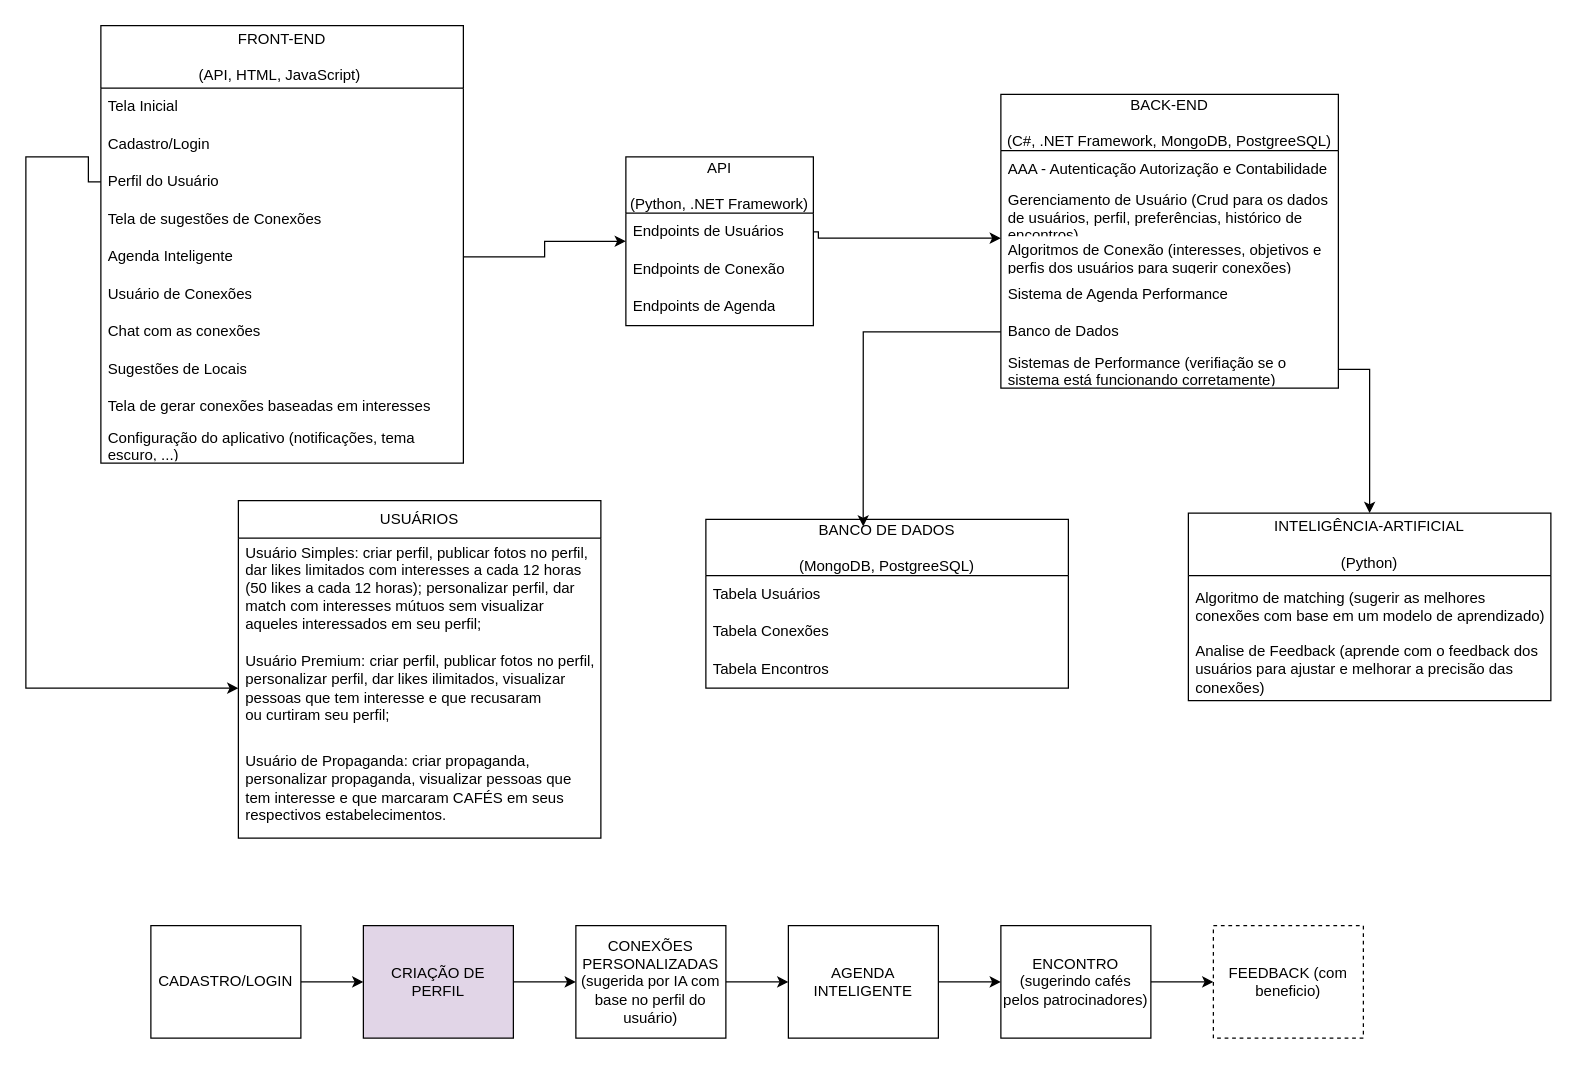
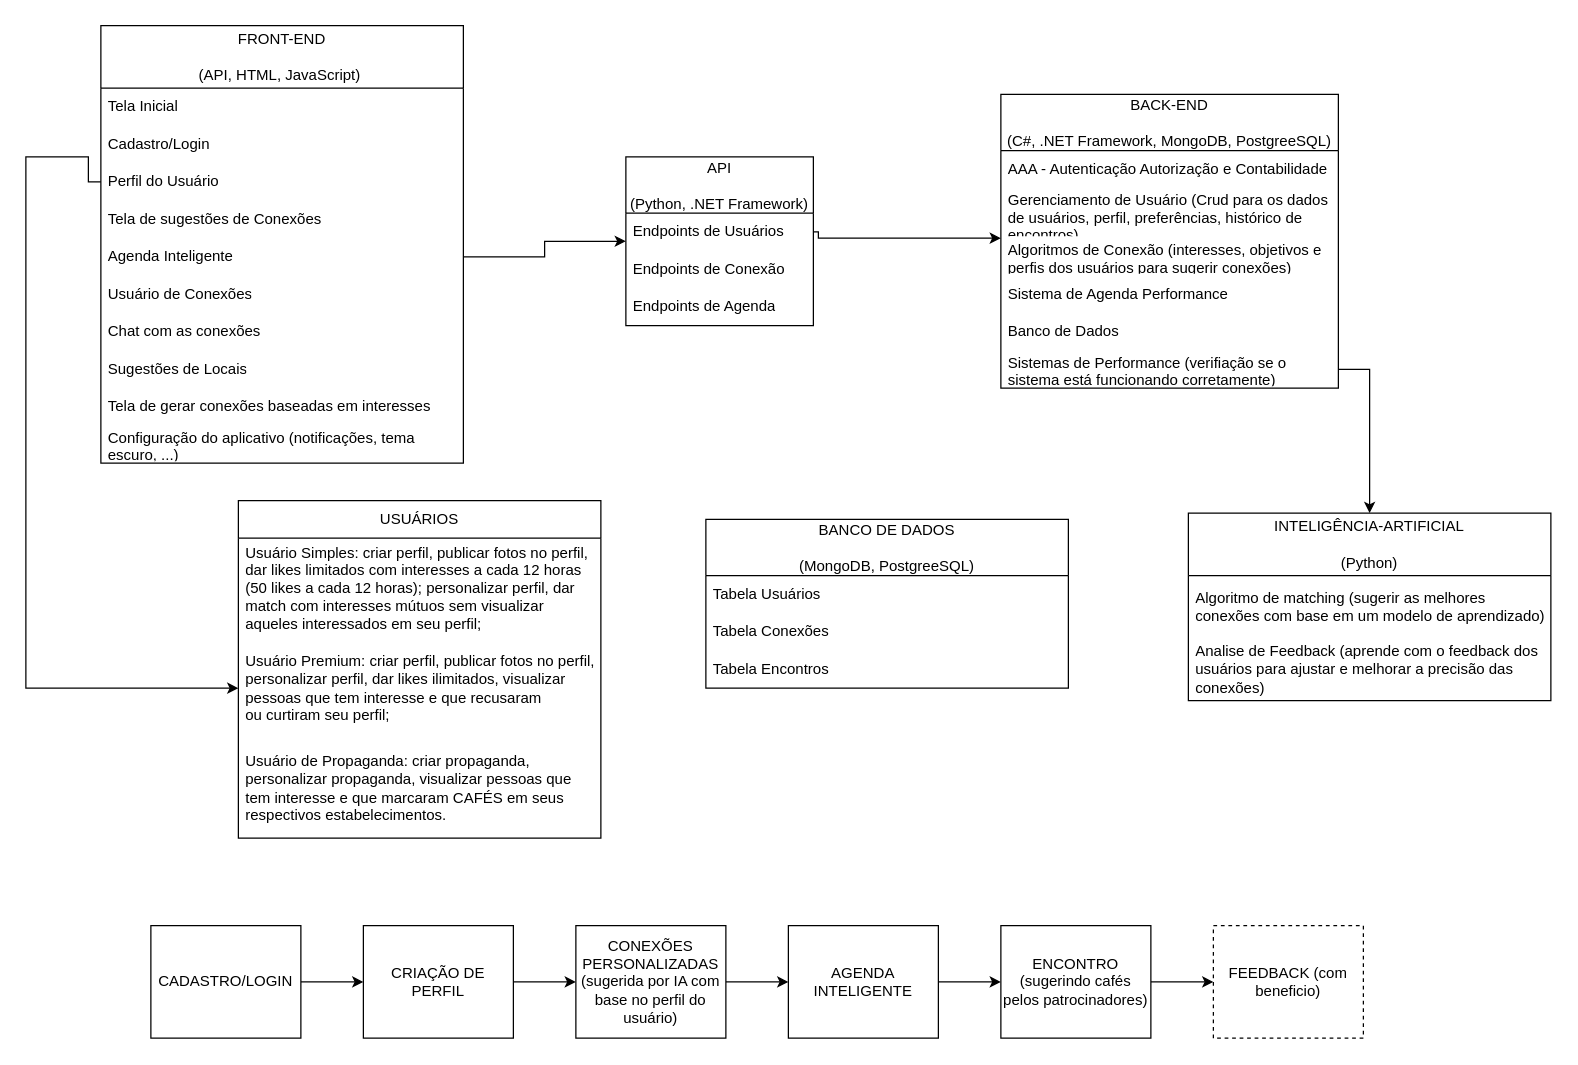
- <mxCell id="49" style="edgeStyle=orthogonalEdgeStyle;rounded=0;orthogonalLoop=1;jettySize=auto;html=1;entryX=0.434;entryY=0.042;entryDx=0;entryDy=0;entryPerimeter=0;" parent="1" source="18" target="27" edge="1"><mxGeometry relative="1" as="geometry" /></mxCell>
- <mxCell id="38" value="CRIAÇÃO DE PERFIL" style="rounded=0;whiteSpace=wrap;html=1;fillColor=#e1d5e7;" parent="1" vertex="1"><mxGeometry x="290" y="740" width="120" height="90" as="geometry" /></mxCell>
+ <mxCell id="38" value="CRIAÇÃO DE PERFIL" style="rounded=0;whiteSpace=wrap;html=1;" parent="1" vertex="1"><mxGeometry x="290" y="740" width="120" height="90" as="geometry" /></mxCell>
